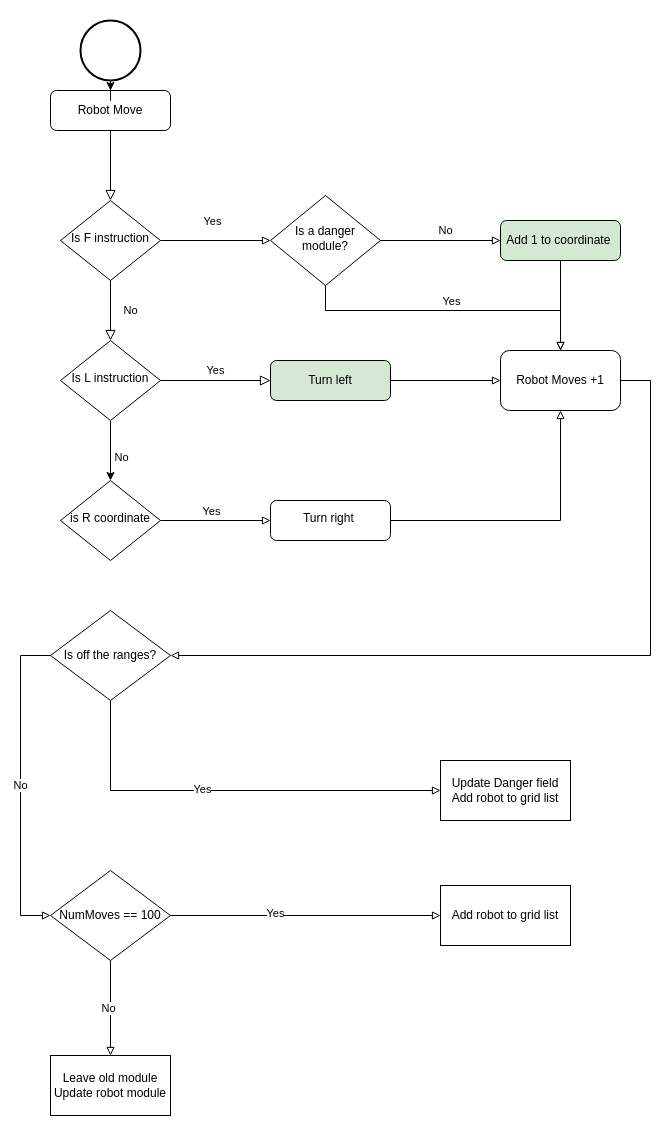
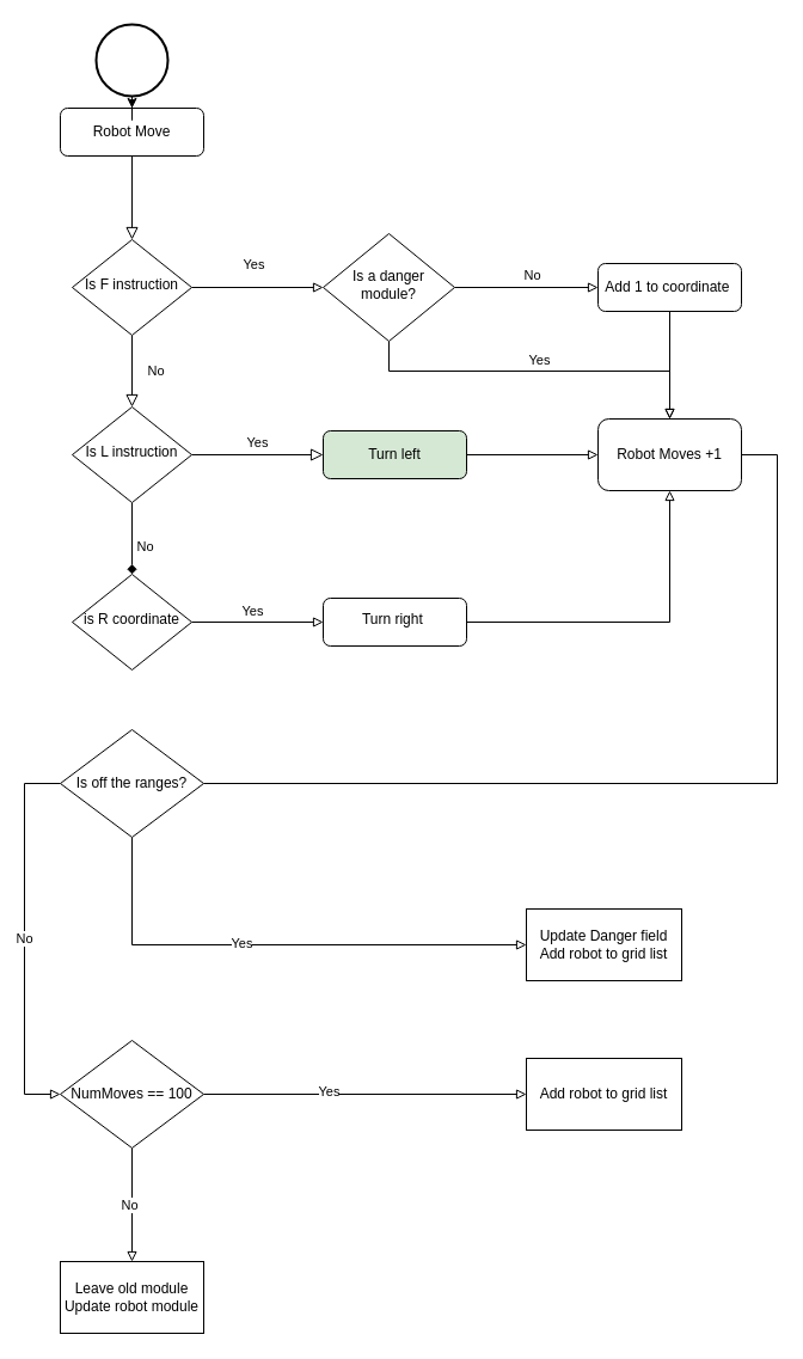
- <mxCell id="9" value="Add 1 to coordinate&amp;nbsp;" style="rounded=1;whiteSpace=wrap;html=1;fontSize=12;glass=0;strokeWidth=1;shadow=0;fillColor=#d5e8d4;" parent="1" vertex="1"><mxGeometry x="500" y="220" width="120" height="40" as="geometry" /></mxCell>
+ <mxCell id="9" value="Add 1 to coordinate&amp;nbsp;" style="rounded=1;whiteSpace=wrap;html=1;fontSize=12;glass=0;strokeWidth=1;shadow=0;" parent="1" vertex="1"><mxGeometry x="500" y="220" width="120" height="40" as="geometry" /></mxCell>
- <mxCell id="11" value="" style="edgeStyle=orthogonalEdgeStyle;rounded=0;orthogonalLoop=1;jettySize=auto;html=1;" edge="1" parent="1" source="13" target="18"><mxGeometry relative="1" as="geometry" /></mxCell>
+ <mxCell id="11" value="" style="edgeStyle=orthogonalEdgeStyle;rounded=0;orthogonalLoop=1;jettySize=auto;html=1;endArrow=diamond;" edge="1" parent="1" source="13" target="18"><mxGeometry relative="1" as="geometry" /></mxCell>
- <mxCell id="23" style="edgeStyle=orthogonalEdgeStyle;rounded=0;orthogonalLoop=1;jettySize=auto;html=1;endArrow=block;endFill=0;entryX=1;entryY=0.5;entryDx=0;entryDy=0;" edge="1" parent="1" source="24" target="28"><mxGeometry relative="1" as="geometry"><mxPoint x="290" y="650" as="targetPoint" /><Array as="points"><mxPoint x="650" y="380" /><mxPoint x="650" y="655" /></Array></mxGeometry></mxCell>
+ <mxCell id="23" style="edgeStyle=orthogonalEdgeStyle;rounded=0;orthogonalLoop=1;jettySize=auto;html=1;endArrow=none;endFill=0;entryX=1;entryY=0.5;entryDx=0;entryDy=0;" edge="1" parent="1" source="24" target="28"><mxGeometry relative="1" as="geometry"><mxPoint x="290" y="650" as="targetPoint" /><Array as="points"><mxPoint x="650" y="380" /><mxPoint x="650" y="655" /></Array></mxGeometry></mxCell>
